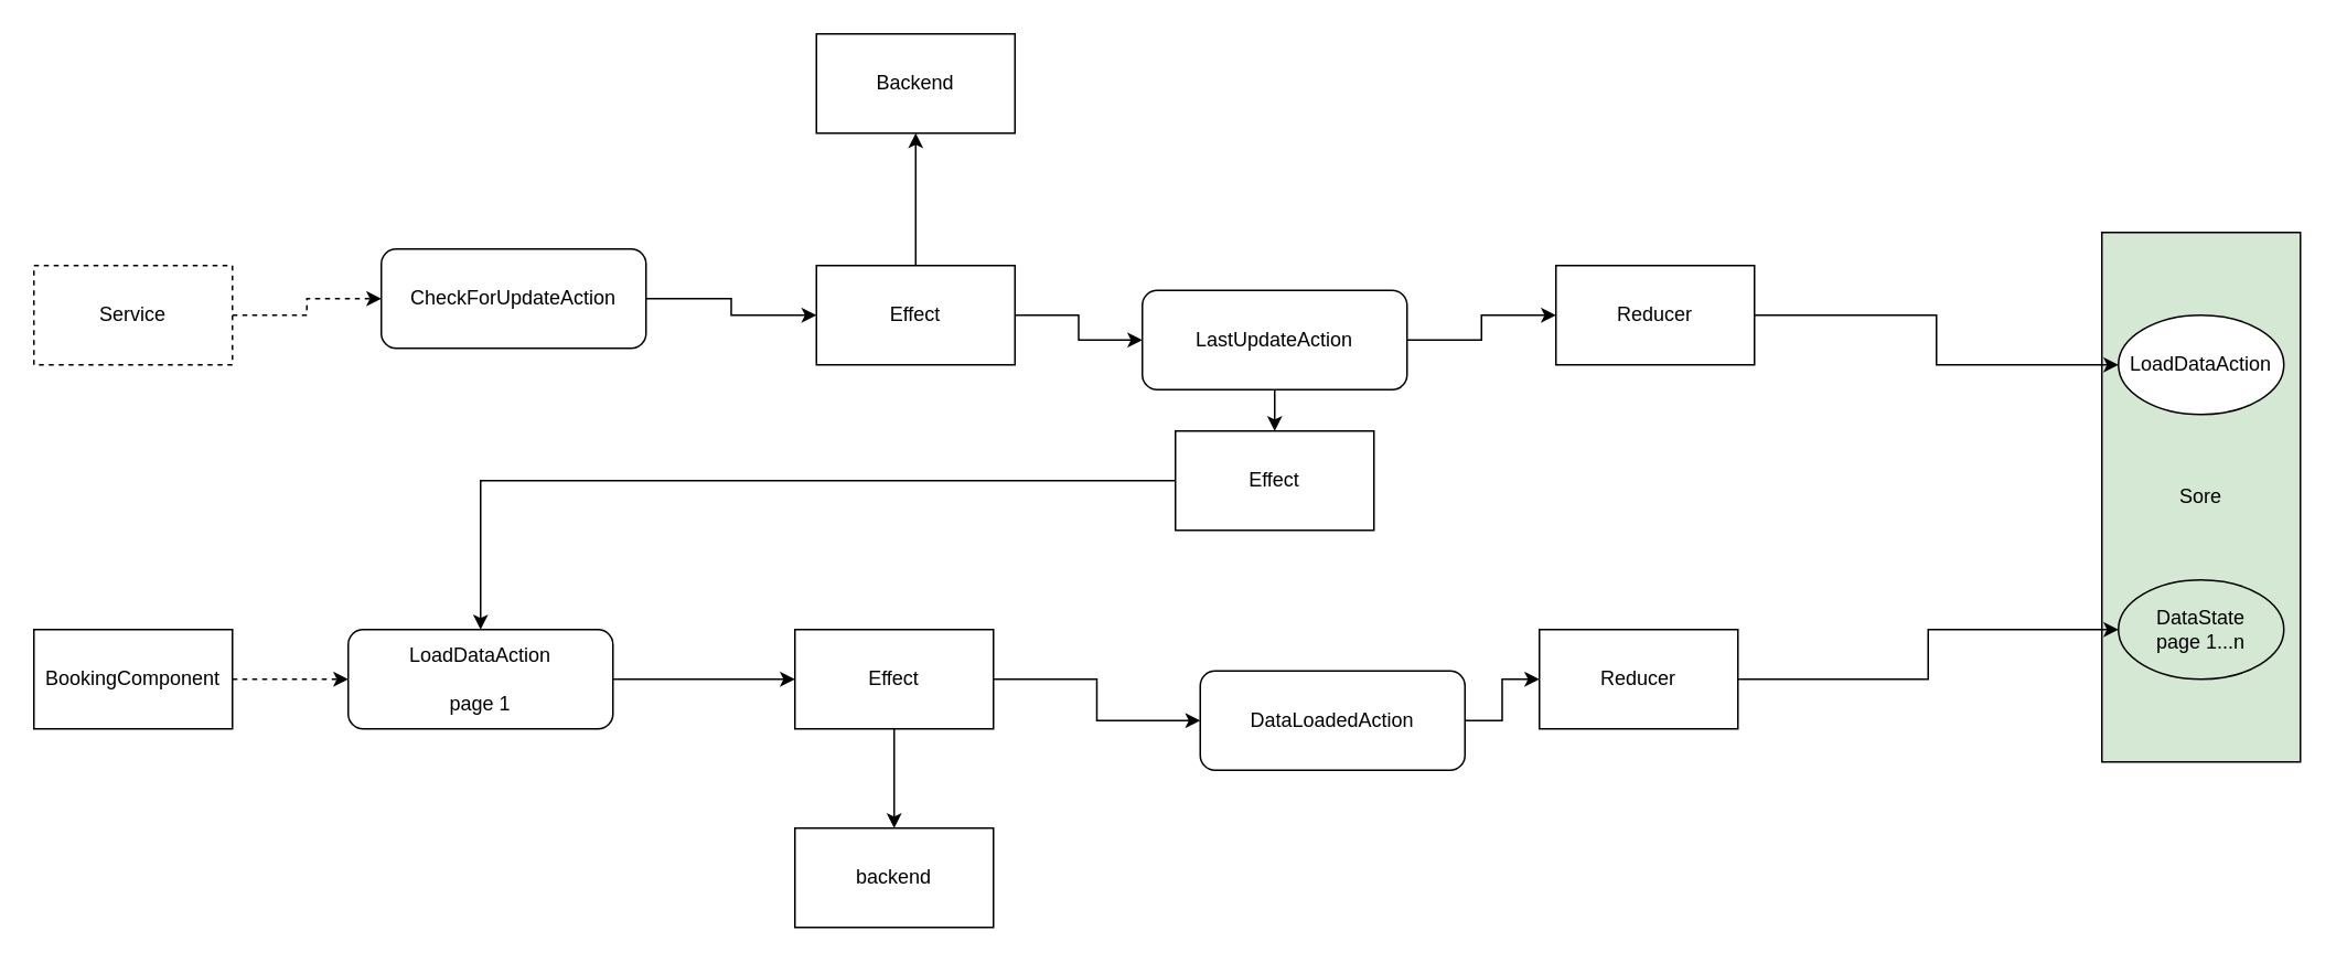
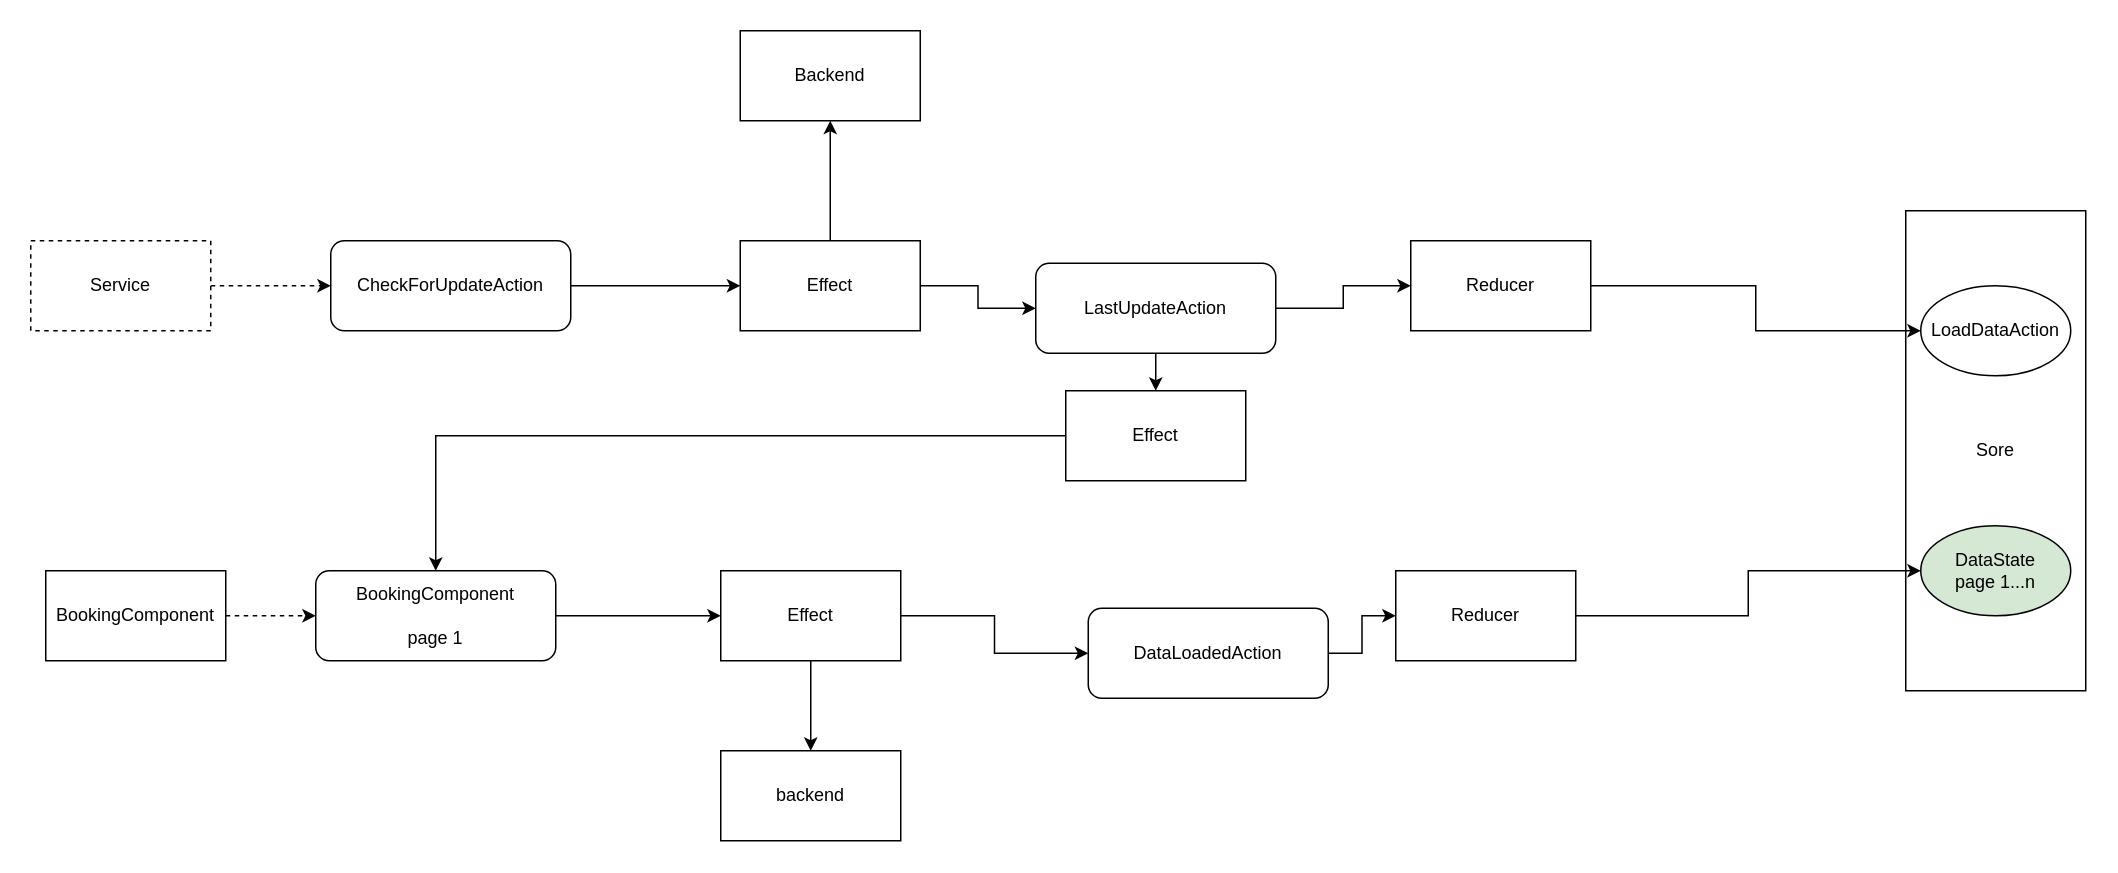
- <mxCell id="3" value="CheckForUpdateAction" style="rounded=1;whiteSpace=wrap;html=1;" vertex="1" parent="1"><mxGeometry x="230" y="150" width="160" height="60" as="geometry" /></mxCell>
+ <mxCell id="3" value="CheckForUpdateAction" style="rounded=1;whiteSpace=wrap;html=1;" vertex="1" parent="1"><mxGeometry x="220" y="160" width="160" height="60" as="geometry" /></mxCell>
- <mxCell id="14" value="Sore" style="rounded=0;whiteSpace=wrap;html=1;fillColor=#d5e8d4;" vertex="1" parent="1"><mxGeometry x="1270" y="140" width="120" height="320" as="geometry" /></mxCell>
+ <mxCell id="14" value="Sore" style="rounded=0;whiteSpace=wrap;html=1;" vertex="1" parent="1"><mxGeometry x="1270" y="140" width="120" height="320" as="geometry" /></mxCell>
- <mxCell id="30" value="BookingComponent" style="rounded=0;whiteSpace=wrap;html=1;" vertex="1" parent="1"><mxGeometry x="20" y="380" width="120" height="60" as="geometry" /></mxCell>
+ <mxCell id="30" value="BookingComponent" style="rounded=0;whiteSpace=wrap;html=1;" vertex="1" parent="1"><mxGeometry x="30" y="380" width="120" height="60" as="geometry" /></mxCell>
- <mxCell id="5" value="LoadDataAction&lt;br&gt;&lt;br&gt;page 1" style="rounded=1;whiteSpace=wrap;html=1;" vertex="1" parent="1"><mxGeometry x="210" y="380" width="160" height="60" as="geometry" /></mxCell>
+ <mxCell id="5" value="BookingComponent&lt;br&gt;&lt;br&gt;page 1" style="rounded=1;whiteSpace=wrap;html=1;" vertex="1" parent="1"><mxGeometry x="210" y="380" width="160" height="60" as="geometry" /></mxCell>
